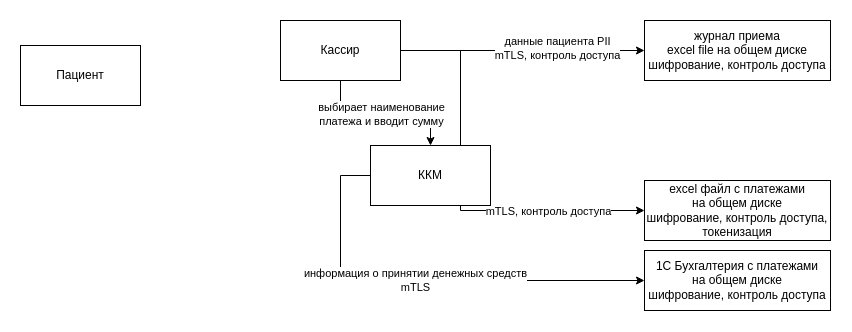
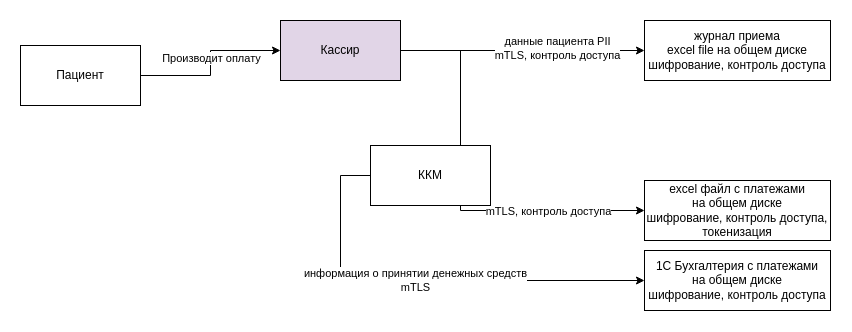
- <mxCell id="11" value="Кассир" style="rounded=0;whiteSpace=wrap;html=1;" parent="1" vertex="1"><mxGeometry x="280" y="20" width="120" height="60" as="geometry" /></mxCell>
+ <mxCell id="11" value="Кассир" style="rounded=0;whiteSpace=wrap;html=1;fillColor=#e1d5e7;" parent="1" vertex="1"><mxGeometry x="280" y="20" width="120" height="60" as="geometry" /></mxCell>
+ <mxCell id="2" style="edgeStyle=orthogonalEdgeStyle;rounded=0;orthogonalLoop=1;jettySize=auto;html=1;entryX=0;entryY=0.5;entryDx=0;entryDy=0;" parent="1" source="4" target="11" edge="1"><mxGeometry relative="1" as="geometry" /></mxCell>
+ <mxCell id="3" value="Производит оплату" style="edgeLabel;html=1;align=center;verticalAlign=middle;resizable=0;points=[];" parent="2" vertex="1" connectable="0"><mxGeometry x="0.07" relative="1" as="geometry"><mxPoint as="offset" /></mxGeometry></mxCell>
- <mxCell id="7" style="edgeStyle=orthogonalEdgeStyle;rounded=0;orthogonalLoop=1;jettySize=auto;html=1;entryX=0.5;entryY=0;entryDx=0;entryDy=0;" parent="1" source="11" target="17" edge="1"><mxGeometry relative="1" as="geometry" /></mxCell>
- <mxCell id="8" value="выбирает наименование&lt;div&gt;платежа и вводит сумму&lt;/div&gt;" style="edgeLabel;html=1;align=center;verticalAlign=middle;resizable=0;points=[];" parent="7" vertex="1" connectable="0"><mxGeometry x="-0.056" y="-1" relative="1" as="geometry"><mxPoint as="offset" /></mxGeometry></mxCell>
